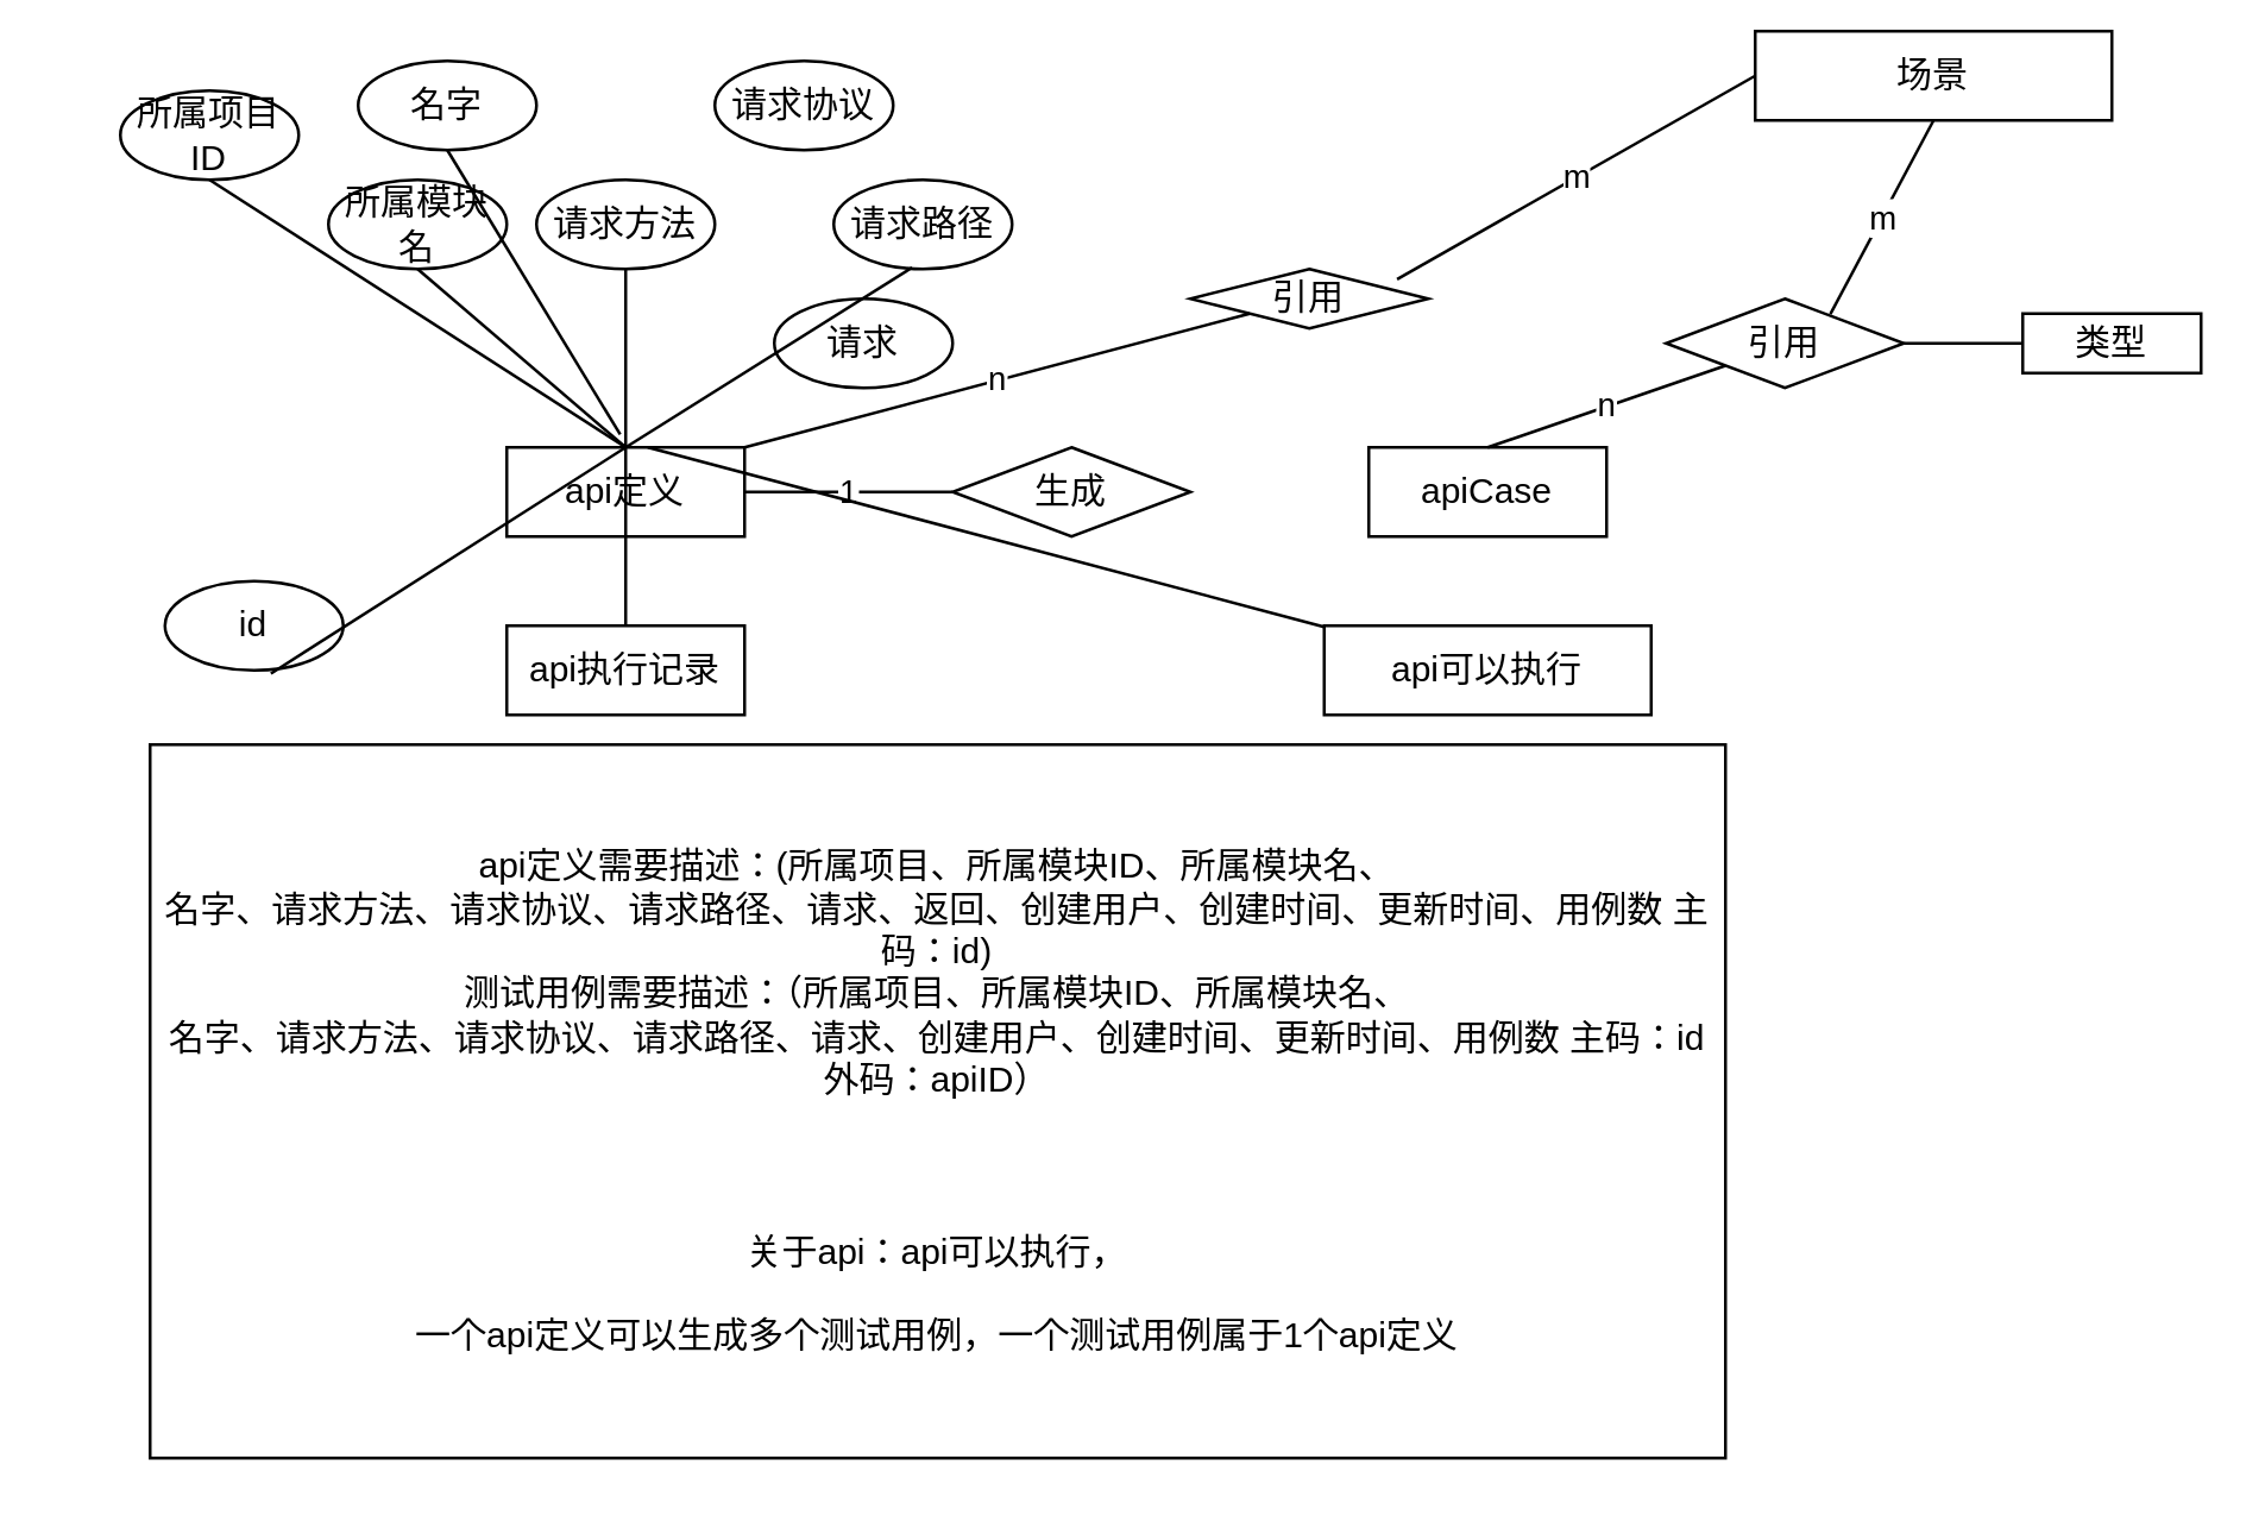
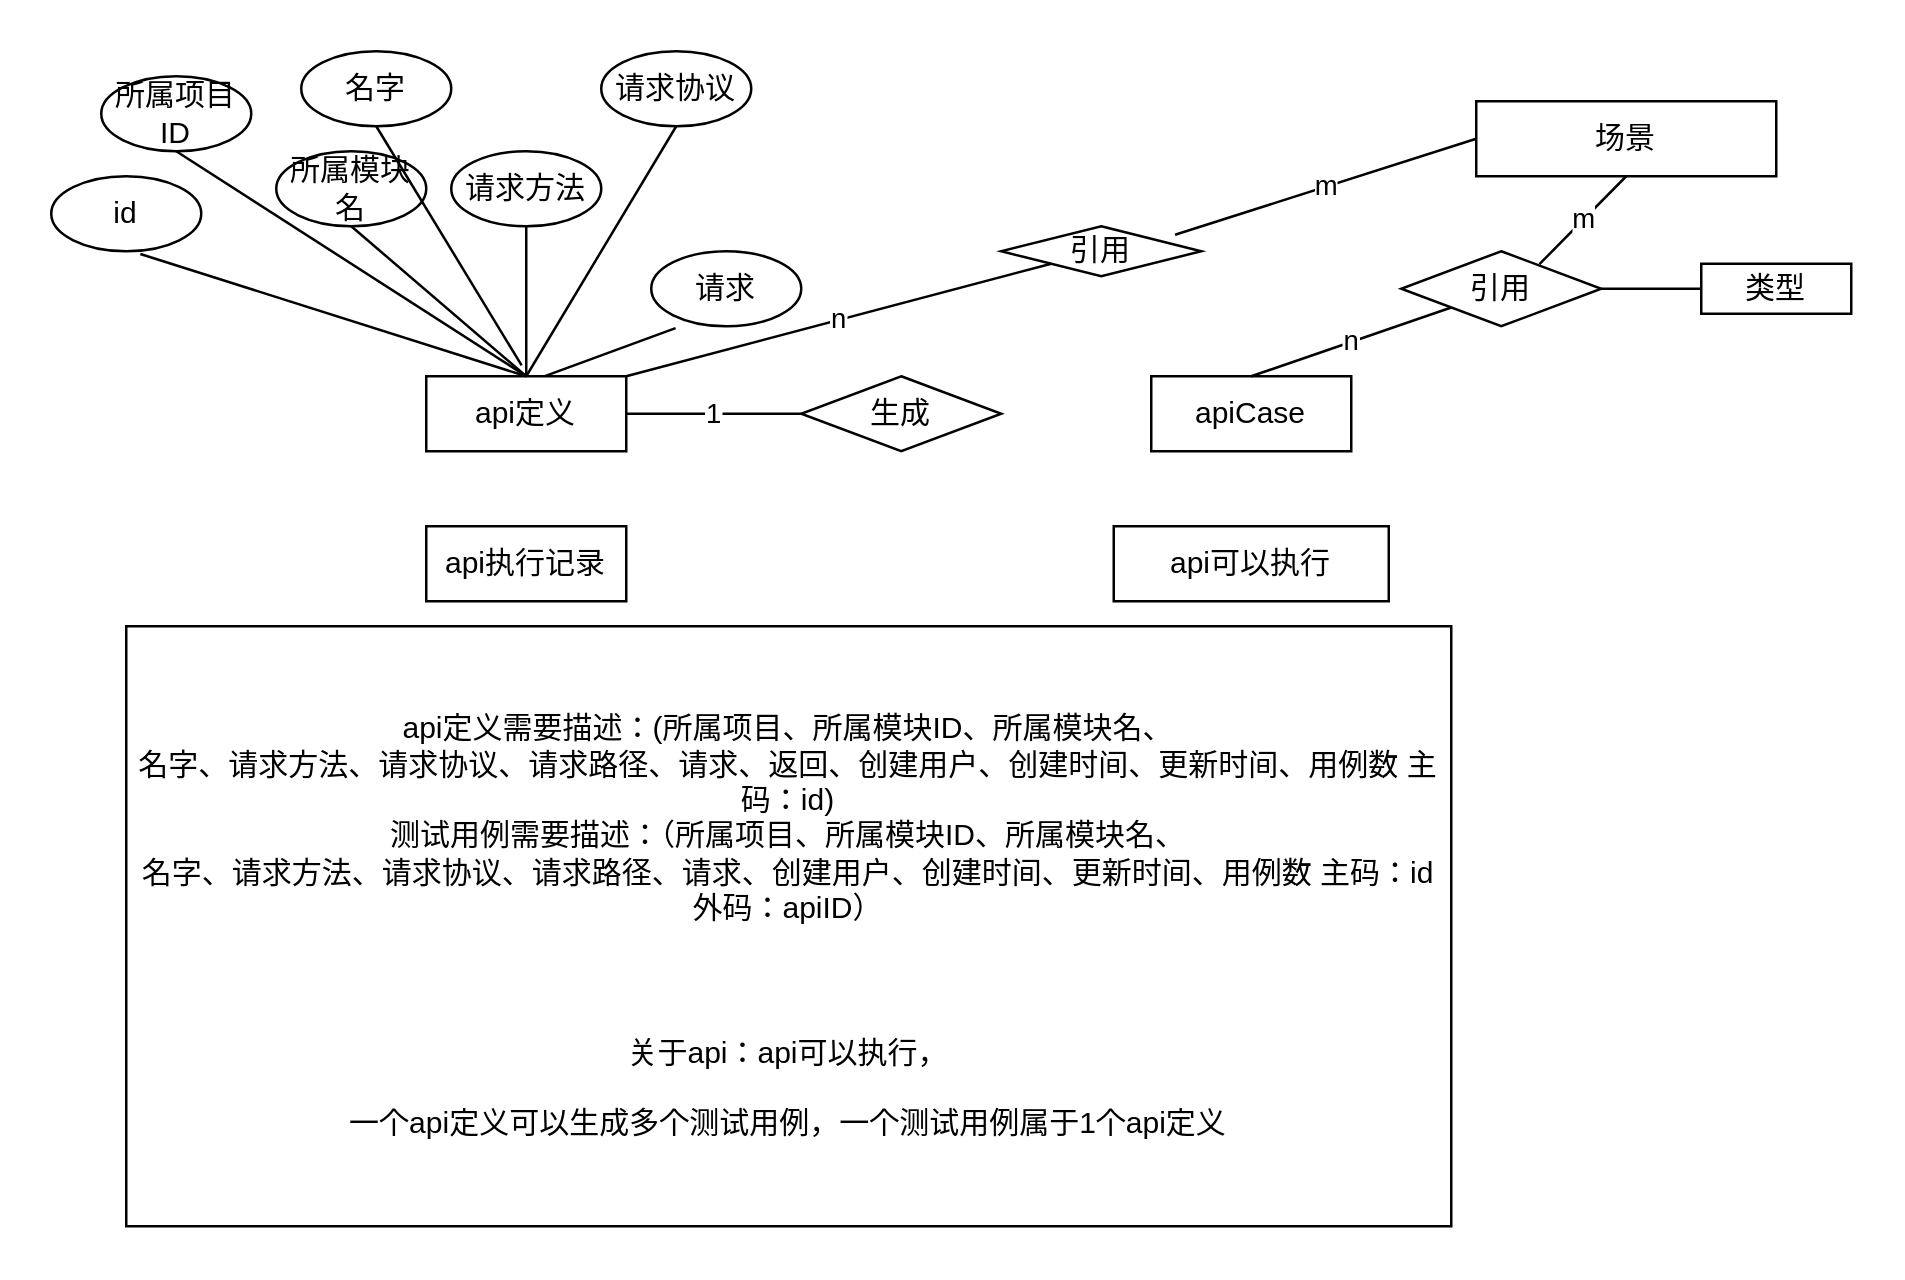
- <mxCell id="25" value="场景" style="rounded=0;whiteSpace=wrap;html=1;" vertex="1" parent="1"><mxGeometry x="590" y="10" width="120" height="30" as="geometry" /></mxCell>
+ <mxCell id="25" value="场景" style="rounded=0;whiteSpace=wrap;html=1;" vertex="1" parent="1"><mxGeometry x="590" y="40" width="120" height="30" as="geometry" /></mxCell>
- <mxCell id="15" value="请求路径" style="ellipse;whiteSpace=wrap;html=1;" vertex="1" parent="1"><mxGeometry x="280" y="60" width="60" height="30" as="geometry" /></mxCell>
- <mxCell id="21" value="" style="endArrow=none;html=1;rounded=0;entryX=0.439;entryY=0.984;entryDx=0;entryDy=0;entryPerimeter=0;exitX=0.5;exitY=0;exitDx=0;exitDy=0;" edge="1" parent="1" source="3" target="15"><mxGeometry width="50" height="50" relative="1" as="geometry"><mxPoint x="320" y="180" as="sourcePoint" /><mxPoint x="370" y="130" as="targetPoint" /></mxGeometry></mxCell>
- <mxCell id="20" value="" style="endArrow=none;html=1;rounded=0;exitX=0.5;exitY=0;exitDx=0;exitDy=0;" edge="1" parent="1" source="3" target="23"><mxGeometry width="50" height="50" relative="1" as="geometry"><mxPoint x="320" y="180" as="sourcePoint" /><mxPoint x="370" y="130" as="targetPoint" /></mxGeometry></mxCell>
+ <mxCell id="20" value="" style="endArrow=none;html=1;rounded=0;entryX=0.5;entryY=1;entryDx=0;entryDy=0;exitX=0.5;exitY=0;exitDx=0;exitDy=0;" edge="1" parent="1" source="3" target="16"><mxGeometry width="50" height="50" relative="1" as="geometry"><mxPoint x="320" y="180" as="sourcePoint" /><mxPoint x="370" y="130" as="targetPoint" /></mxGeometry></mxCell>
- <mxCell id="22" value="" style="endArrow=none;html=1;rounded=0;exitX=0.593;exitY=-0.001;exitDx=0;exitDy=0;exitPerimeter=0;" edge="1" parent="1" source="3" target="24"><mxGeometry width="50" height="50" relative="1" as="geometry"><mxPoint x="320" y="180" as="sourcePoint" /><mxPoint x="370" y="130" as="targetPoint" /></mxGeometry></mxCell>
+ <mxCell id="22" value="" style="endArrow=none;html=1;rounded=0;entryX=0.162;entryY=1.025;entryDx=0;entryDy=0;entryPerimeter=0;exitX=0.593;exitY=-0.001;exitDx=0;exitDy=0;exitPerimeter=0;" edge="1" parent="1" source="3" target="17"><mxGeometry width="50" height="50" relative="1" as="geometry"><mxPoint x="320" y="180" as="sourcePoint" /><mxPoint x="370" y="130" as="targetPoint" /></mxGeometry></mxCell>
- <mxCell id="2" value="id" style="ellipse;whiteSpace=wrap;html=1;" vertex="1" parent="1"><mxGeometry x="55" y="195" width="60" height="30" as="geometry" /></mxCell>
+ <mxCell id="2" value="id" style="ellipse;whiteSpace=wrap;html=1;" vertex="1" parent="1"><mxGeometry x="20" y="70" width="60" height="30" as="geometry" /></mxCell>
